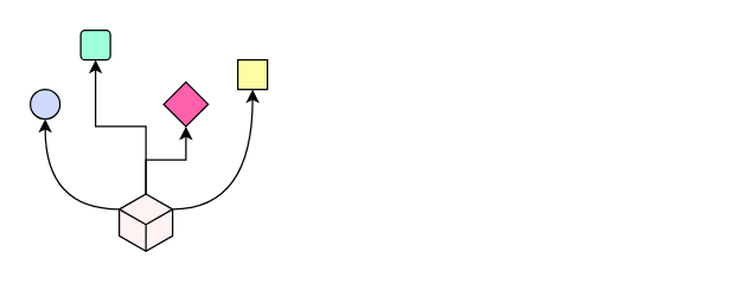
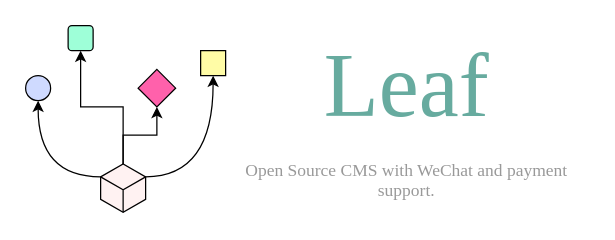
+ <mxCell id="12" value="&lt;h1&gt;&lt;font style=&quot;font-size: 72px ; font-weight: normal&quot; face=&quot;Comic Sans MS&quot; color=&quot;#67ab9f&quot;&gt;Leaf&lt;/font&gt;&lt;/h1&gt;&lt;p&gt;&lt;font face=&quot;Lucida Console&quot; style=&quot;font-size: 14px&quot; color=&quot;#999999&quot;&gt;Open Source CMS with WeChat and payment support.&lt;/font&gt;&lt;/p&gt;" style="text;html=1;strokeColor=none;fillColor=none;spacing=5;spacingTop=-20;whiteSpace=wrap;overflow=hidden;rounded=0;align=center;shadow=1;" parent="1" vertex="1"><mxGeometry x="180" width="290" height="150" as="geometry" y="20" /></mxCell>
